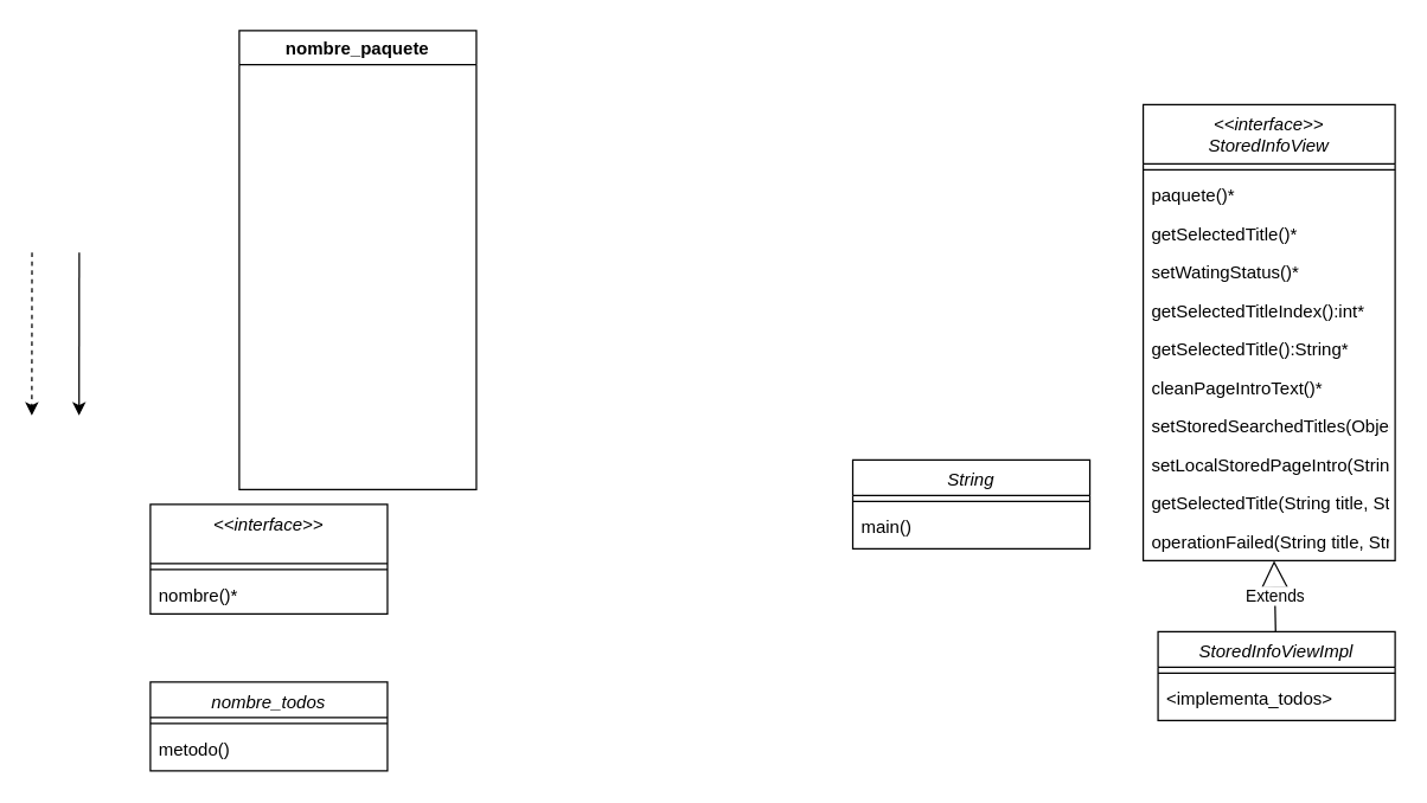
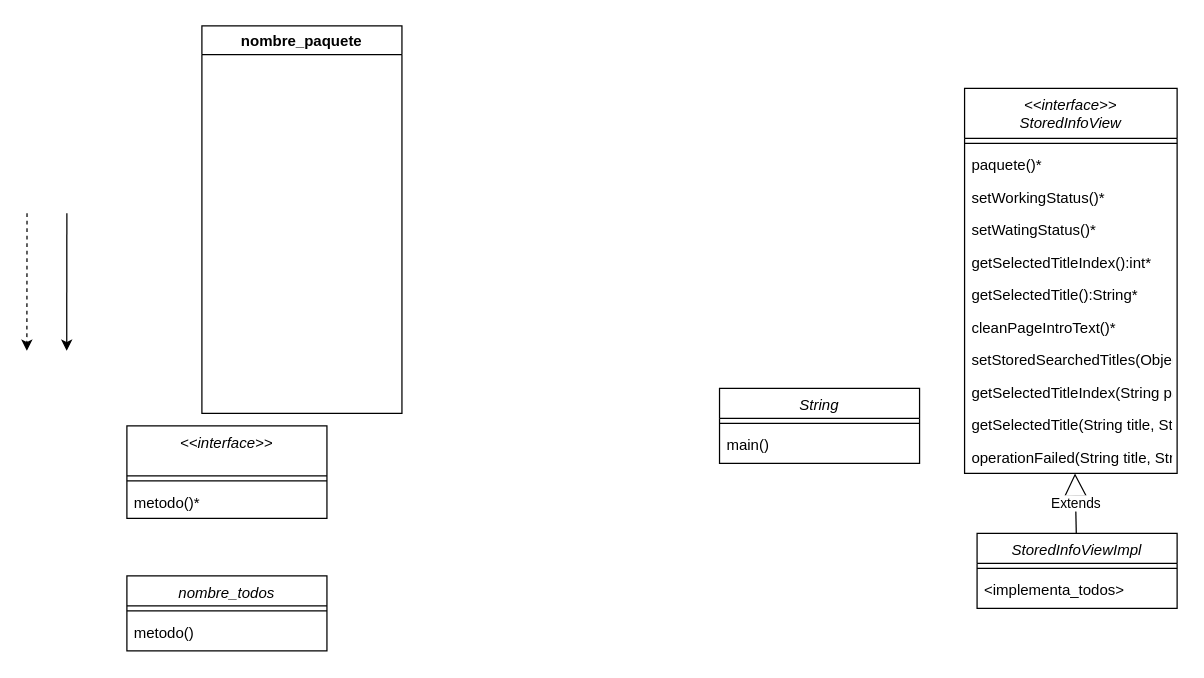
- <mxCell id="21" value="getSelectedTitle()*" style="text;align=left;verticalAlign=top;spacingLeft=4;spacingRight=4;overflow=hidden;rotatable=0;points=[[0,0.5],[1,0.5]];portConstraint=eastwest;" vertex="1" parent="18"><mxGeometry y="74" width="170" height="26" as="geometry" /></mxCell>
+ <mxCell id="21" value="setWorkingStatus()*" style="text;align=left;verticalAlign=top;spacingLeft=4;spacingRight=4;overflow=hidden;rotatable=0;points=[[0,0.5],[1,0.5]];portConstraint=eastwest;" vertex="1" parent="18"><mxGeometry y="74" width="170" height="26" as="geometry" /></mxCell>
- <mxCell id="27" value="setLocalStoredPageIntro(String pageIntro)*" style="text;align=left;verticalAlign=top;spacingLeft=4;spacingRight=4;overflow=hidden;rotatable=0;points=[[0,0.5],[1,0.5]];portConstraint=eastwest;" vertex="1" parent="18"><mxGeometry y="230" width="170" height="26" as="geometry" /></mxCell>
+ <mxCell id="27" value="getSelectedTitleIndex(String pageIntro)*" style="text;align=left;verticalAlign=top;spacingLeft=4;spacingRight=4;overflow=hidden;rotatable=0;points=[[0,0.5],[1,0.5]];portConstraint=eastwest;" vertex="1" parent="18"><mxGeometry y="230" width="170" height="26" as="geometry" /></mxCell>
- <mxCell id="11" value="nombre()*" style="text;align=left;verticalAlign=top;spacingLeft=4;spacingRight=4;overflow=hidden;rotatable=0;points=[[0,0.5],[1,0.5]];portConstraint=eastwest;" parent="9" vertex="1"><mxGeometry y="48" width="160" height="26" as="geometry" /></mxCell>
+ <mxCell id="11" value="metodo()*" style="text;align=left;verticalAlign=top;spacingLeft=4;spacingRight=4;overflow=hidden;rotatable=0;points=[[0,0.5],[1,0.5]];portConstraint=eastwest;" parent="9" vertex="1"><mxGeometry y="48" width="160" height="26" as="geometry" /></mxCell>
